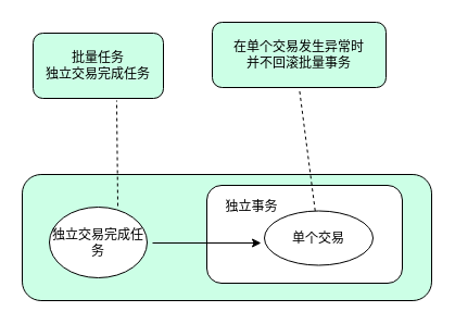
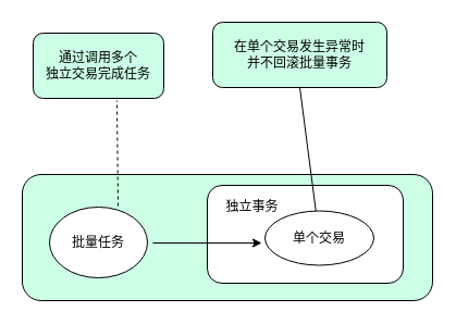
- <mxCell id="3" value="批量任务&lt;br&gt;独立交易完成任务" style="rounded=1;whiteSpace=wrap;html=1;fillColor=#CCFFE6;" vertex="1" parent="1"><mxGeometry x="30" y="30" width="120" height="60" as="geometry" /></mxCell>
+ <mxCell id="3" value="通过调用多个&lt;br&gt;独立交易完成任务" style="rounded=1;whiteSpace=wrap;html=1;fillColor=#CCFFE6;" vertex="1" parent="1"><mxGeometry x="30" y="30" width="120" height="60" as="geometry" /></mxCell>
- <mxCell id="11" value="" style="endArrow=none;dashed=1;html=1;entryX=0.5;entryY=1;entryDx=0;entryDy=0;" edge="1" parent="1" source="6" target="2"><mxGeometry width="50" height="50" relative="1" as="geometry"><mxPoint x="20" y="361" as="sourcePoint" /><mxPoint x="70" y="311" as="targetPoint" /></mxGeometry></mxCell>
+ <mxCell id="11" value="" style="endArrow=none;dashed=0;html=1;entryX=0.5;entryY=1;entryDx=0;entryDy=0;" edge="1" parent="1" source="6" target="2"><mxGeometry width="50" height="50" relative="1" as="geometry"><mxPoint x="20" y="361" as="sourcePoint" /><mxPoint x="70" y="311" as="targetPoint" /></mxGeometry></mxCell>
- <mxCell id="7" value="独立交易完成任务" style="ellipse;whiteSpace=wrap;html=1;" vertex="1" parent="1"><mxGeometry x="45" y="190" width="90" height="65" as="geometry" /></mxCell>
+ <mxCell id="7" value="批量任务" style="ellipse;whiteSpace=wrap;html=1;" vertex="1" parent="1"><mxGeometry x="45" y="190" width="90" height="65" as="geometry" /></mxCell>
